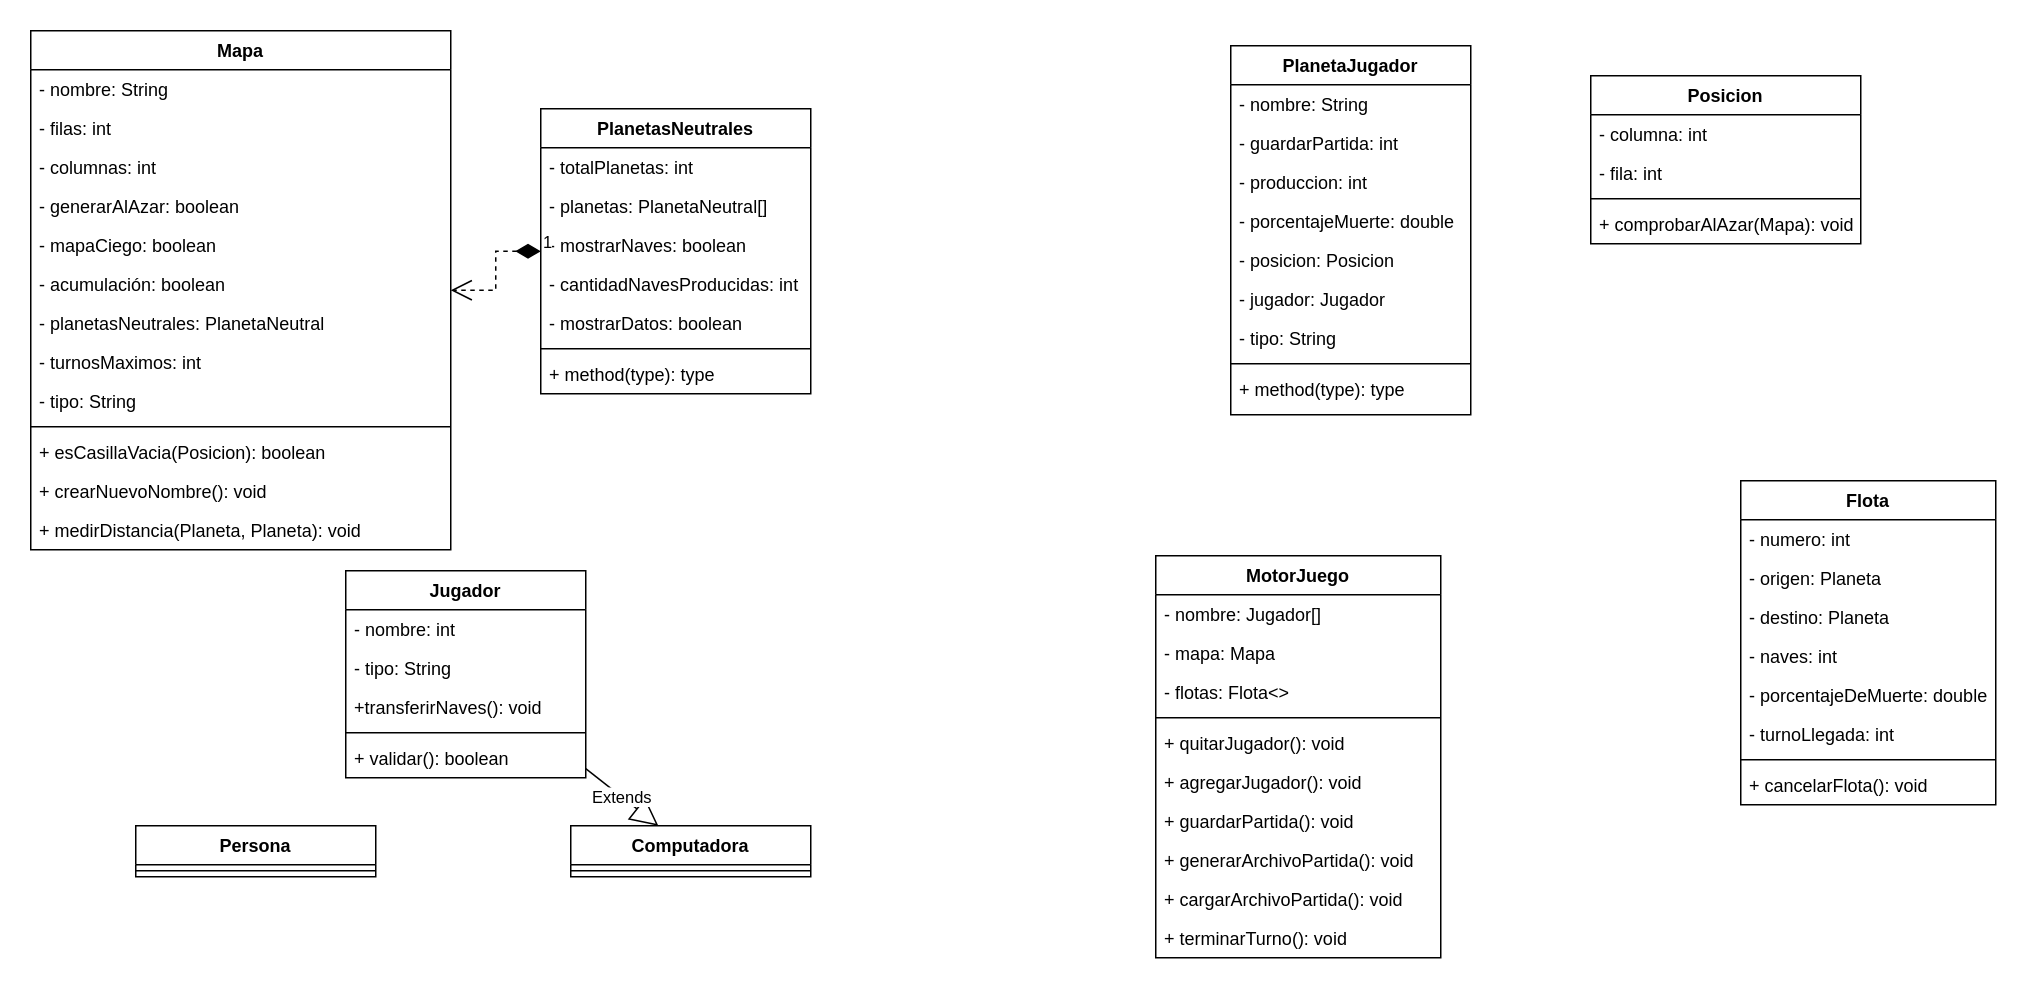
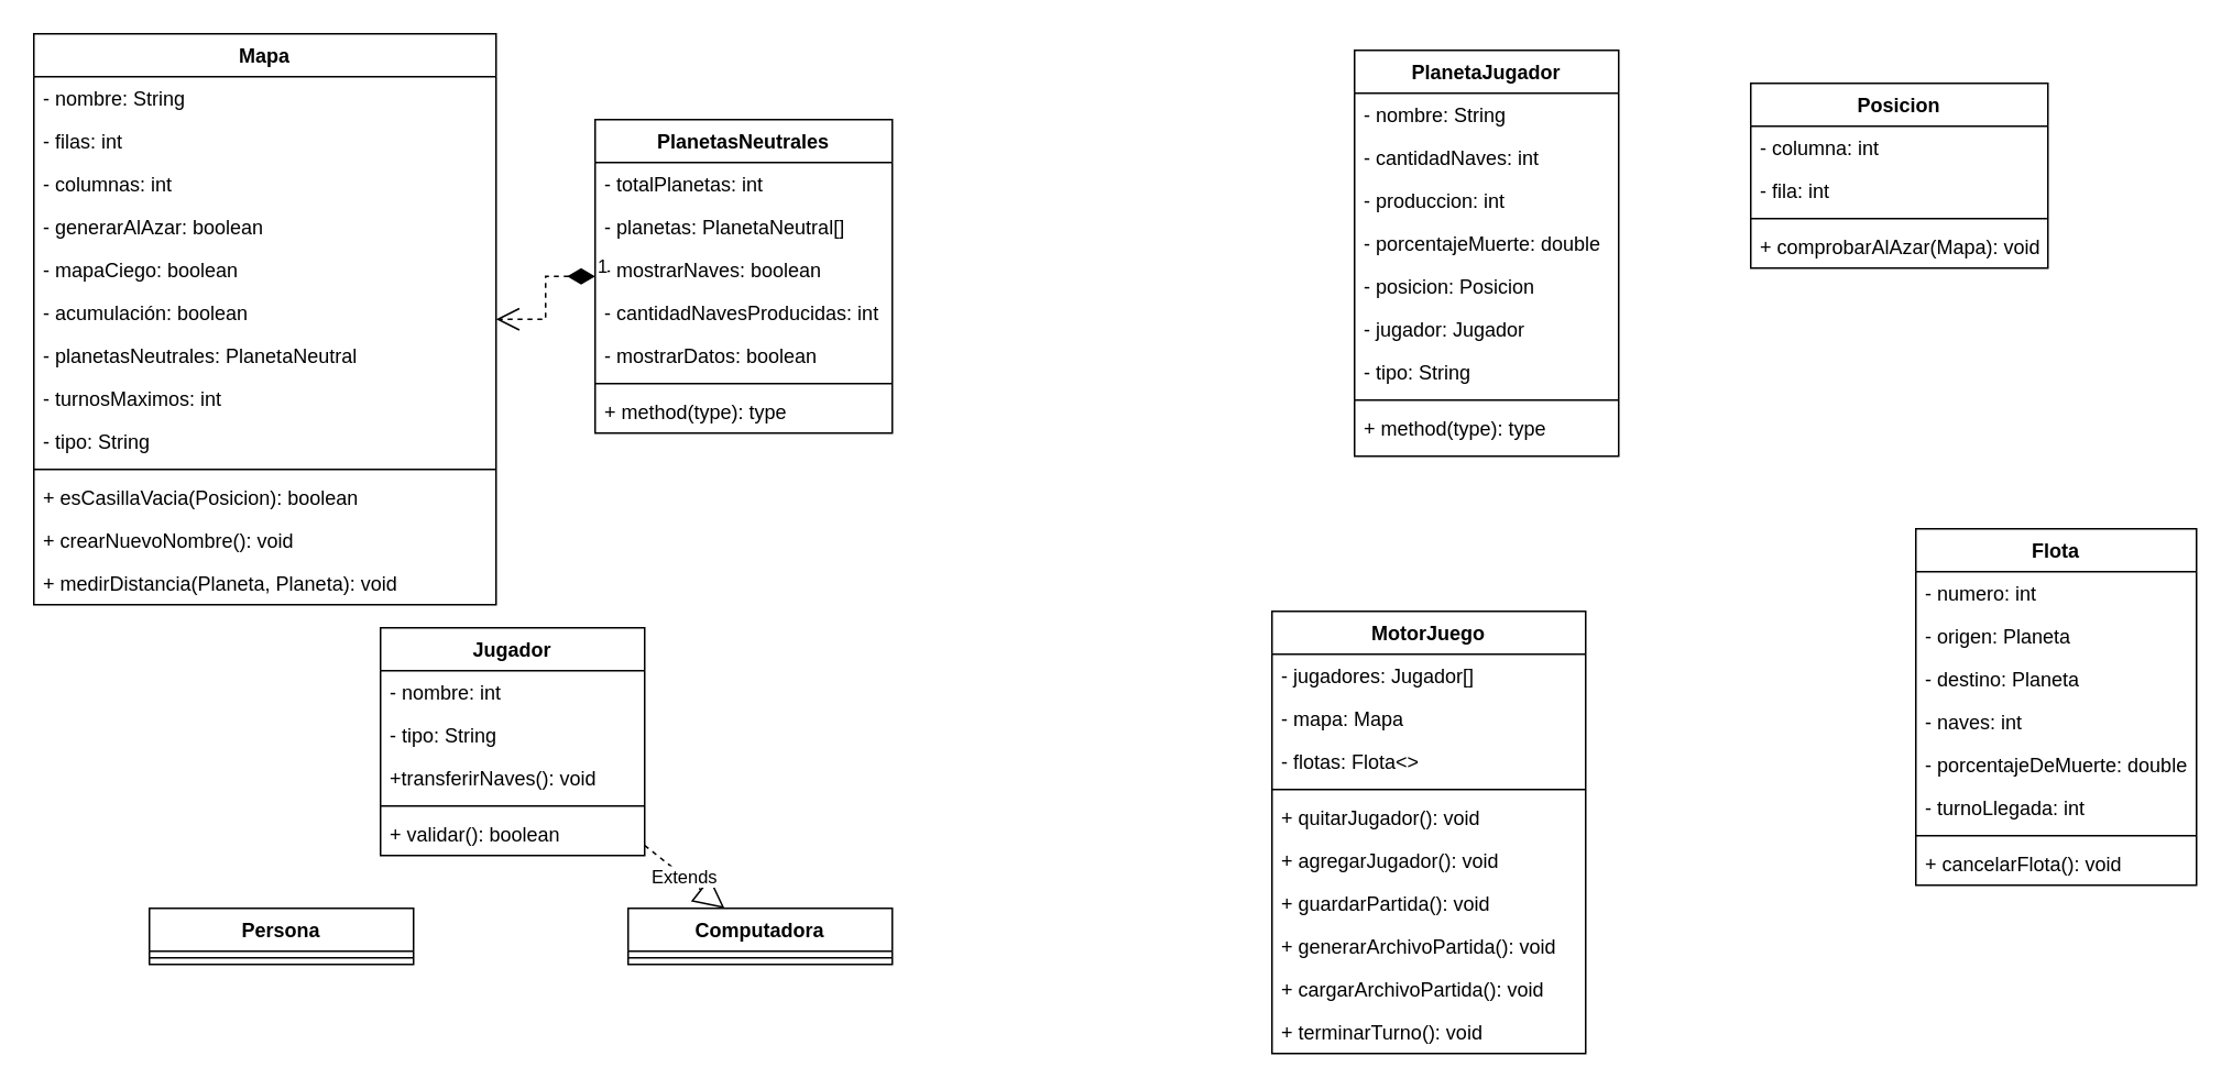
- <mxCell id="33" value="- guardarPartida: int" style="text;strokeColor=none;fillColor=none;align=left;verticalAlign=top;spacingLeft=4;spacingRight=4;overflow=hidden;rotatable=0;points=[[0,0.5],[1,0.5]];portConstraint=eastwest;" parent="31" vertex="1"><mxGeometry y="52" width="160" height="26" as="geometry" /></mxCell>
+ <mxCell id="33" value="- cantidadNaves: int" style="text;strokeColor=none;fillColor=none;align=left;verticalAlign=top;spacingLeft=4;spacingRight=4;overflow=hidden;rotatable=0;points=[[0,0.5],[1,0.5]];portConstraint=eastwest;" parent="31" vertex="1"><mxGeometry y="52" width="160" height="26" as="geometry" /></mxCell>
- <mxCell id="52" value="- nombre: Jugador[]" style="text;strokeColor=none;fillColor=none;align=left;verticalAlign=top;spacingLeft=4;spacingRight=4;overflow=hidden;rotatable=0;points=[[0,0.5],[1,0.5]];portConstraint=eastwest;" vertex="1" parent="51"><mxGeometry y="26" width="190" height="26" as="geometry" /></mxCell>
+ <mxCell id="52" value="- jugadores: Jugador[]" style="text;strokeColor=none;fillColor=none;align=left;verticalAlign=top;spacingLeft=4;spacingRight=4;overflow=hidden;rotatable=0;points=[[0,0.5],[1,0.5]];portConstraint=eastwest;" vertex="1" parent="51"><mxGeometry y="26" width="190" height="26" as="geometry" /></mxCell>
- <mxCell id="50" value="Extends" style="endArrow=block;endSize=16;endFill=0;html=1;rounded=0;" edge="1" parent="1" source="25" target="46"><mxGeometry width="160" relative="1" as="geometry"><mxPoint x="630" y="580" as="sourcePoint" /><mxPoint x="790" y="580" as="targetPoint" /></mxGeometry></mxCell>
+ <mxCell id="50" value="Extends" style="endArrow=block;endSize=16;endFill=0;html=1;rounded=0;dashed=1;" edge="1" parent="1" source="25" target="46"><mxGeometry width="160" relative="1" as="geometry"><mxPoint x="630" y="580" as="sourcePoint" /><mxPoint x="790" y="580" as="targetPoint" /></mxGeometry></mxCell>
